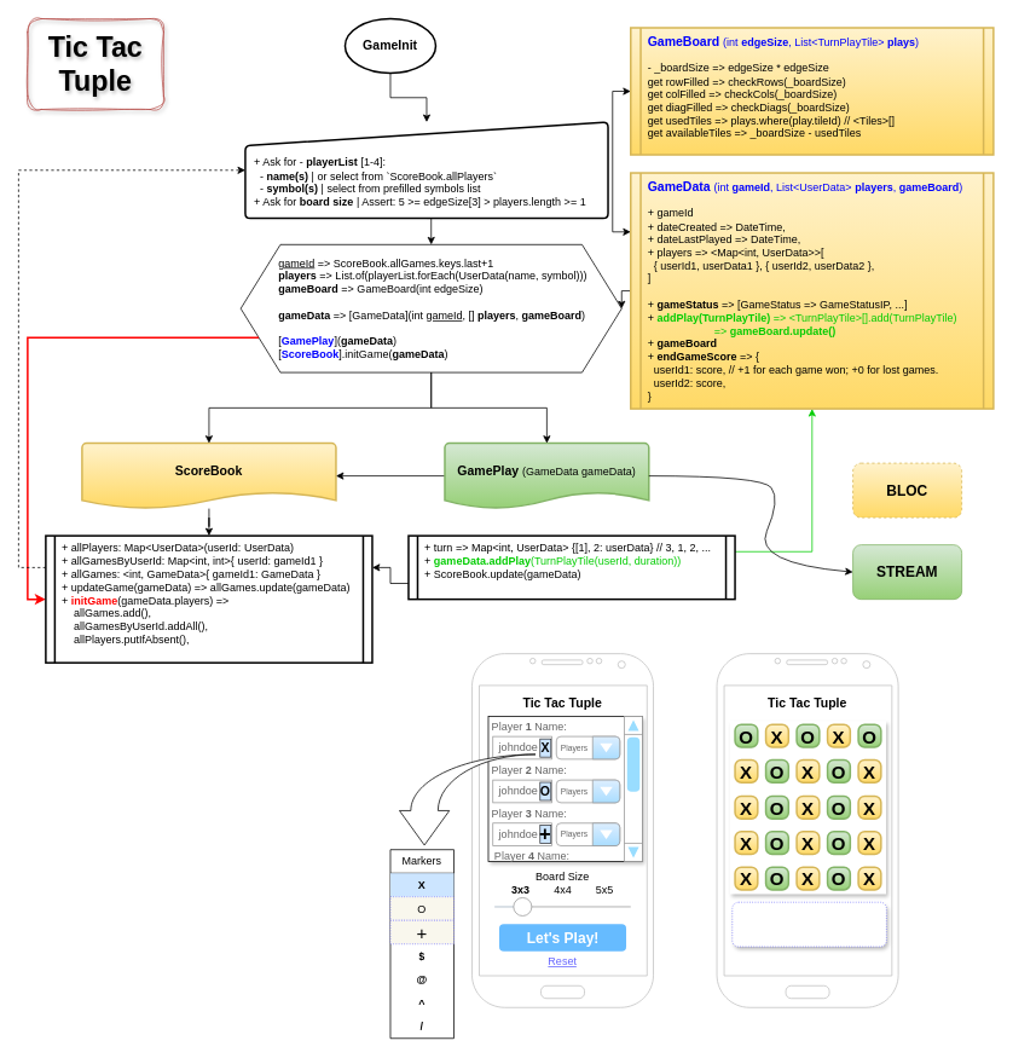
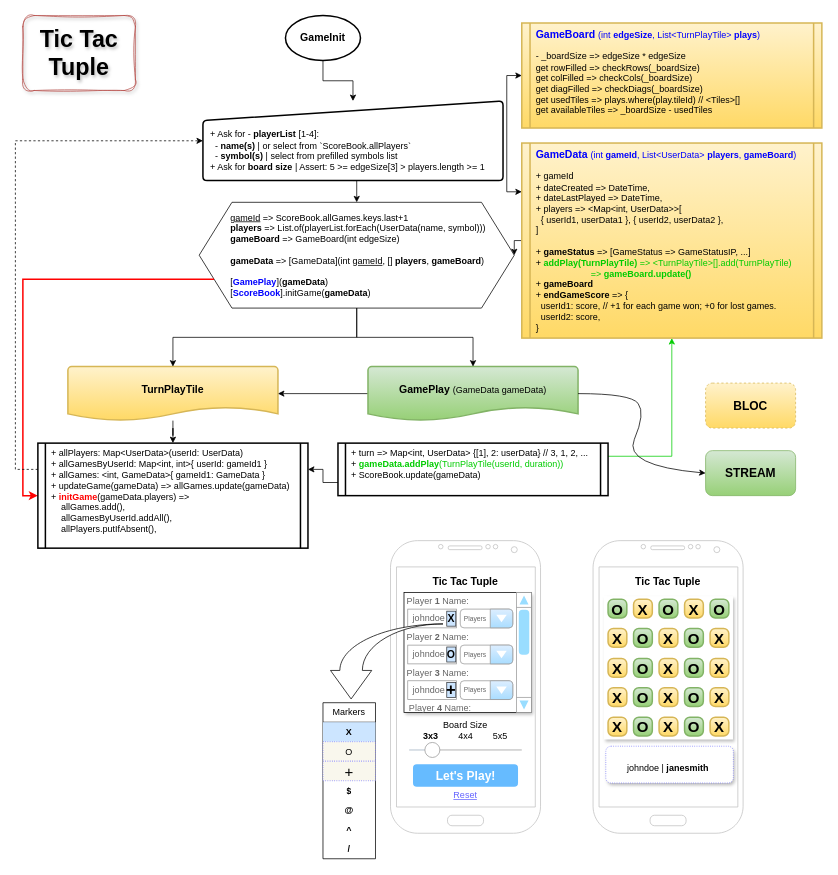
- <mxCell id="41" value="ScoreBook" style="strokeWidth=2;html=1;shape=mxgraph.flowchart.document2;whiteSpace=wrap;size=0.25;fontStyle=1;fontSize=14;spacingBottom=10;spacingTop=0;fillColor=#fff2cc;gradientColor=#ffd966;strokeColor=#d6b656;" vertex="1" parent="1"><mxGeometry x="90" y="488" width="280" height="72" as="geometry" /></mxCell>
+ <mxCell id="41" value="TurnPlayTile" style="strokeWidth=2;html=1;shape=mxgraph.flowchart.document2;whiteSpace=wrap;size=0.25;fontStyle=1;fontSize=14;spacingBottom=10;spacingTop=0;fillColor=#fff2cc;gradientColor=#ffd966;strokeColor=#d6b656;" vertex="1" parent="1"><mxGeometry x="90" y="488" width="280" height="72" as="geometry" /></mxCell>
- <mxCell id="43" value="GamePlay&lt;span style=&quot;font-weight: normal;&quot;&gt;&amp;nbsp;&lt;font style=&quot;font-size: 12px;&quot;&gt;(GameData gameData)&lt;/font&gt;&lt;/span&gt;" style="strokeWidth=2;html=1;shape=mxgraph.flowchart.document2;whiteSpace=wrap;size=0.25;fontStyle=1;fontSize=14;spacingBottom=10;spacingTop=0;fillColor=#d5e8d4;gradientColor=#97d077;strokeColor=#82b366;" vertex="1" parent="1"><mxGeometry x="490" y="488" width="225" height="72" as="geometry" /></mxCell>
+ <mxCell id="43" value="GamePlay&lt;span style=&quot;font-weight: normal;&quot;&gt;&amp;nbsp;&lt;font style=&quot;font-size: 12px;&quot;&gt;(GameData gameData)&lt;/font&gt;&lt;/span&gt;" style="strokeWidth=2;html=1;shape=mxgraph.flowchart.document2;whiteSpace=wrap;size=0.25;fontStyle=1;fontSize=14;spacingBottom=10;spacingTop=0;fillColor=#d5e8d4;gradientColor=#97d077;strokeColor=#82b366;" vertex="1" parent="1"><mxGeometry x="490" y="488" width="280" height="72" as="geometry" /></mxCell>
+ <mxCell id="63" value="johndoe | &lt;b&gt;janesmith&lt;/b&gt;" style="text;html=1;align=center;verticalAlign=middle;whiteSpace=wrap;rounded=0;strokeColor=none;fontStyle=0;fontColor=default;fontSize=12;" vertex="1" parent="1"><mxGeometry x="810" y="1016.5" width="160" height="15" as="geometry" /></mxCell>
